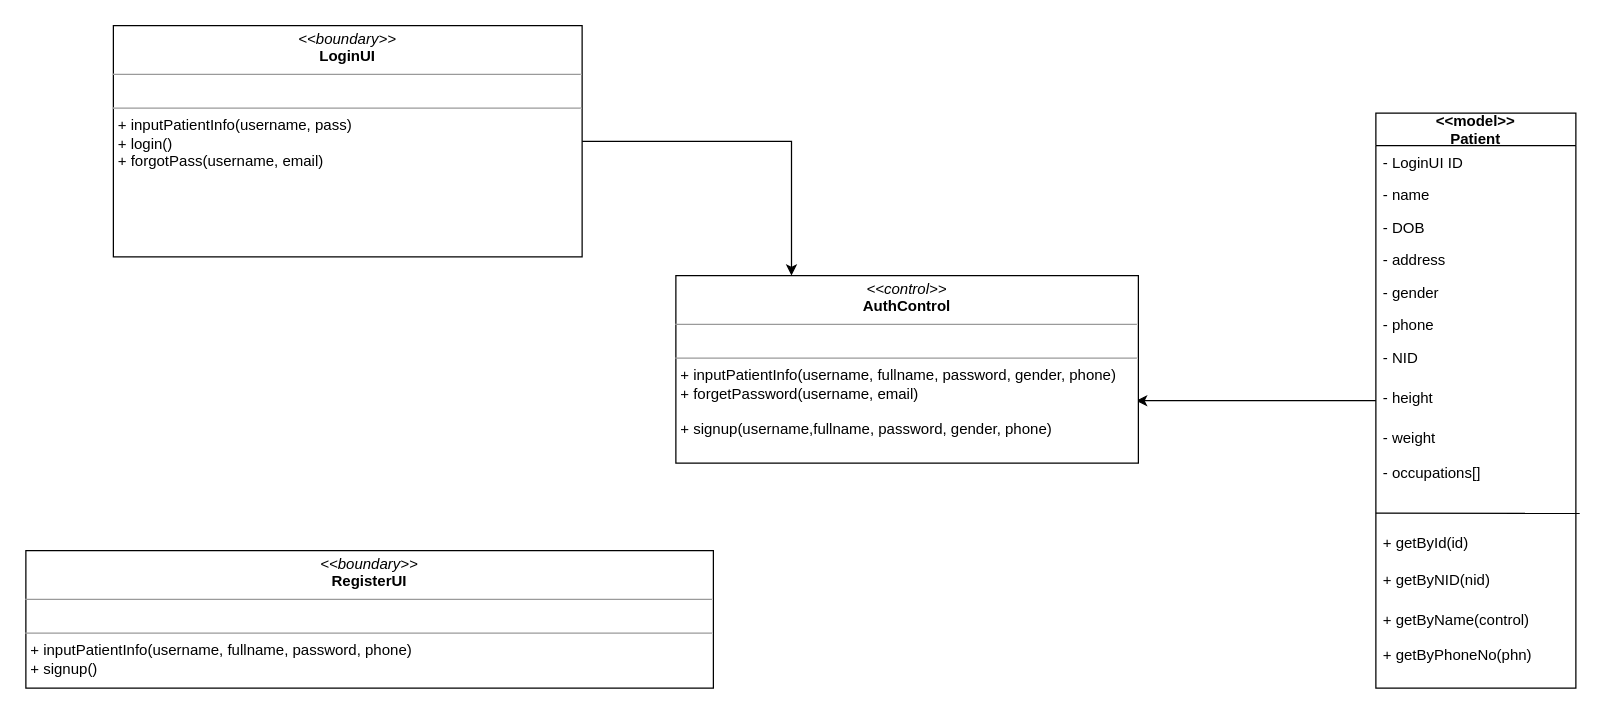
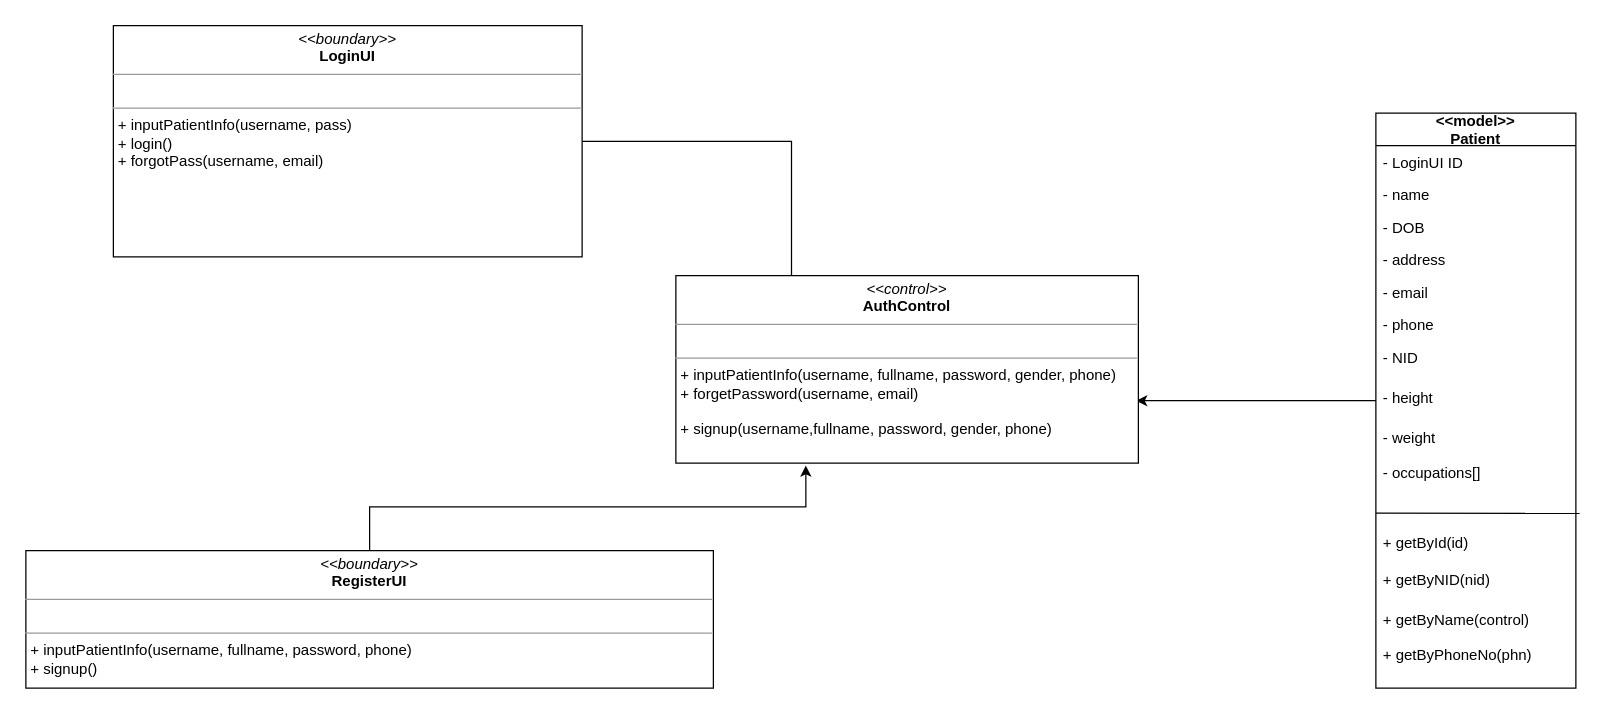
- <mxCell id="18" style="edgeStyle=orthogonalEdgeStyle;rounded=0;orthogonalLoop=1;jettySize=auto;html=1;entryX=0.25;entryY=0;entryDx=0;entryDy=0;" parent="1" source="19" target="22" edge="1"><mxGeometry relative="1" as="geometry" /></mxCell>
+ <mxCell id="18" style="edgeStyle=orthogonalEdgeStyle;rounded=0;orthogonalLoop=1;jettySize=auto;html=1;entryX=0.25;entryY=0;entryDx=0;entryDy=0;endArrow=none;" parent="1" source="19" target="22" edge="1"><mxGeometry relative="1" as="geometry" /></mxCell>
- <mxCell id="8" value="- gender" style="text;align=left;verticalAlign=top;spacingLeft=4;spacingRight=4;overflow=hidden;rotatable=0;points=[[0,0.5],[1,0.5]];portConstraint=eastwest;rounded=0;shadow=0;html=0;" parent="3" vertex="1"><mxGeometry y="130" width="160" height="26" as="geometry" /></mxCell>
+ <mxCell id="8" value="- email" style="text;align=left;verticalAlign=top;spacingLeft=4;spacingRight=4;overflow=hidden;rotatable=0;points=[[0,0.5],[1,0.5]];portConstraint=eastwest;rounded=0;shadow=0;html=0;" parent="3" vertex="1"><mxGeometry y="130" width="160" height="26" as="geometry" /></mxCell>
+ <mxCell id="20" style="edgeStyle=orthogonalEdgeStyle;rounded=0;orthogonalLoop=1;jettySize=auto;html=1;entryX=0.281;entryY=1.013;entryDx=0;entryDy=0;entryPerimeter=0;" parent="1" source="21" target="22" edge="1"><mxGeometry relative="1" as="geometry" /></mxCell>
